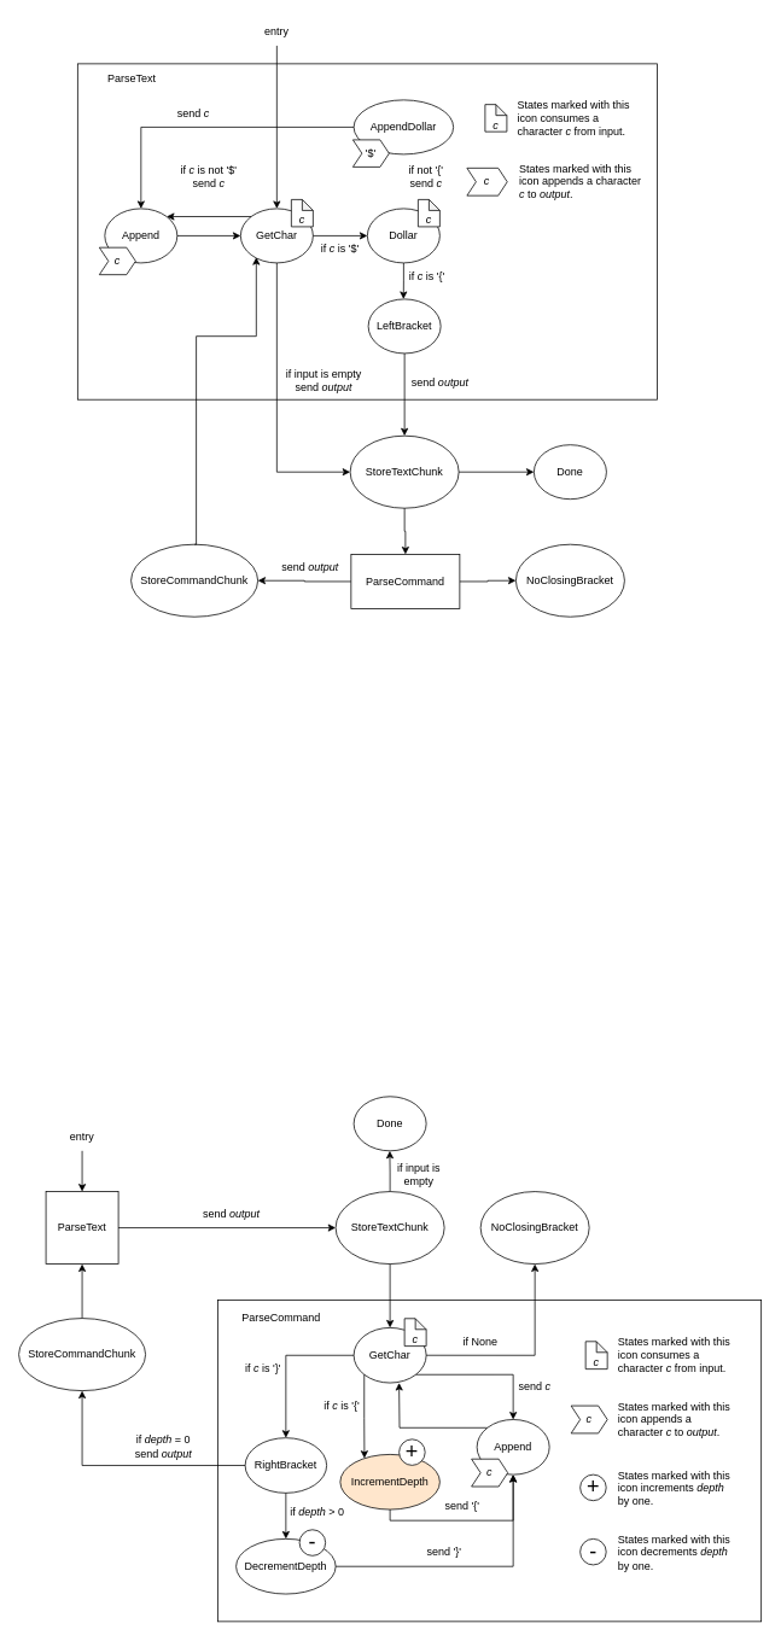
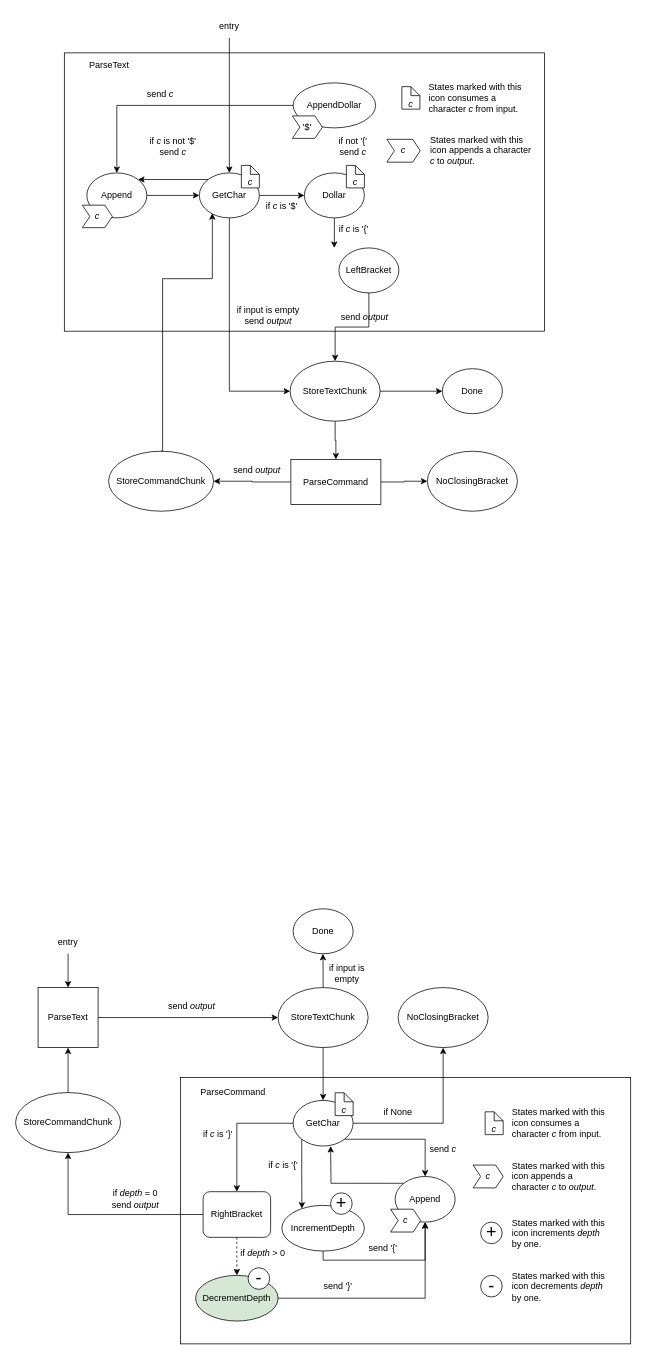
- <mxCell id="65" value="LeftBracket" style="ellipse;whiteSpace=wrap;html=1;container=0;" parent="54" vertex="1"><mxGeometry x="321" y="310" width="80" height="60" as="geometry" /></mxCell>
+ <mxCell id="65" value="LeftBracket" style="ellipse;whiteSpace=wrap;html=1;container=0;" parent="54" vertex="1"><mxGeometry x="366" y="310" width="80" height="60" as="geometry" /></mxCell>
- <mxCell id="8" value="RightBracket" style="ellipse;whiteSpace=wrap;html=1;container=0;" parent="4" vertex="1"><mxGeometry x="30" y="152.143" width="90" height="60.857" as="geometry" /></mxCell>
+ <mxCell id="8" value="RightBracket" style="whiteSpace=wrap;html=1;container=0;rounded=1;" parent="4" vertex="1"><mxGeometry x="30" y="152.143" width="90" height="60.857" as="geometry" /></mxCell>
- <mxCell id="25" value="IncrementDepth" style="ellipse;whiteSpace=wrap;html=1;container=0;fillColor=#ffe6cc;" parent="4" vertex="1"><mxGeometry x="135" y="170.4" width="110" height="60.857" as="geometry" /></mxCell>
+ <mxCell id="25" value="IncrementDepth" style="ellipse;whiteSpace=wrap;html=1;container=0;" parent="4" vertex="1"><mxGeometry x="135" y="170.4" width="110" height="60.857" as="geometry" /></mxCell>
- <mxCell id="16" style="edgeStyle=orthogonalEdgeStyle;rounded=0;orthogonalLoop=1;jettySize=auto;html=1;exitX=0.5;exitY=1;exitDx=0;exitDy=0;" parent="4" source="8" target="29" edge="1"><mxGeometry relative="1" as="geometry" /></mxCell>
+ <mxCell id="16" style="edgeStyle=orthogonalEdgeStyle;rounded=0;orthogonalLoop=1;jettySize=auto;html=1;exitX=0.5;exitY=1;exitDx=0;exitDy=0;dashed=1;" parent="4" source="8" target="29" edge="1"><mxGeometry relative="1" as="geometry" /></mxCell>
- <mxCell id="13" value="send '}'" style="text;html=1;strokeColor=none;fillColor=none;align=center;verticalAlign=middle;whiteSpace=wrap;rounded=0;container=0;" parent="4" vertex="1"><mxGeometry x="220" y="263.714" width="60" height="30.429" as="geometry" /></mxCell>
+ <mxCell id="13" value="send '}'" style="text;html=1;strokeColor=none;fillColor=none;align=center;verticalAlign=middle;whiteSpace=wrap;rounded=0;container=0;" parent="4" vertex="1"><mxGeometry x="180" y="263.714" width="60" height="30.429" as="geometry" /></mxCell>
- <mxCell id="29" value="DecrementDepth" style="ellipse;whiteSpace=wrap;html=1;container=0;" parent="4" vertex="1"><mxGeometry x="20" y="263.714" width="110" height="60.857" as="geometry" /></mxCell>
+ <mxCell id="29" value="DecrementDepth" style="ellipse;whiteSpace=wrap;html=1;container=0;fillColor=#d5e8d4;" parent="4" vertex="1"><mxGeometry x="20" y="263.714" width="110" height="60.857" as="geometry" /></mxCell>
